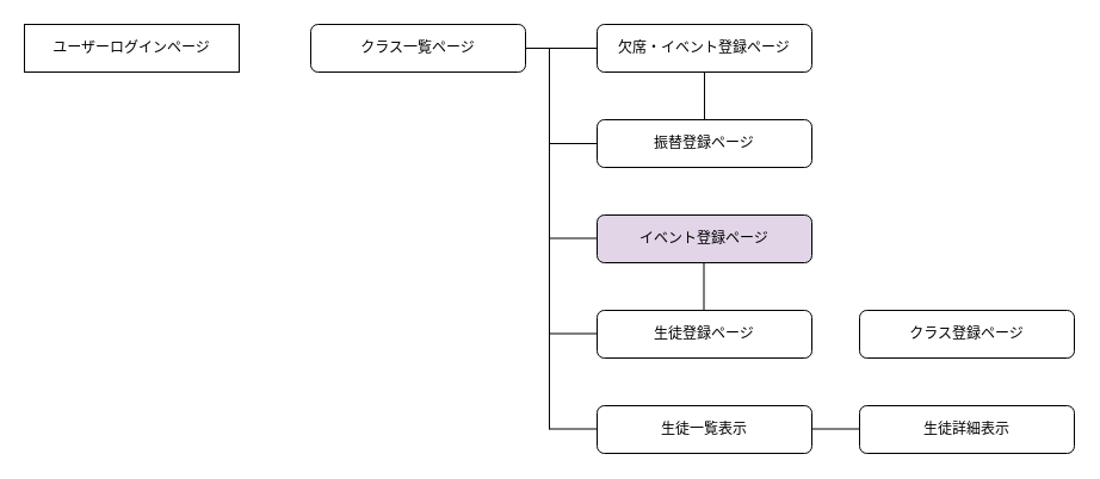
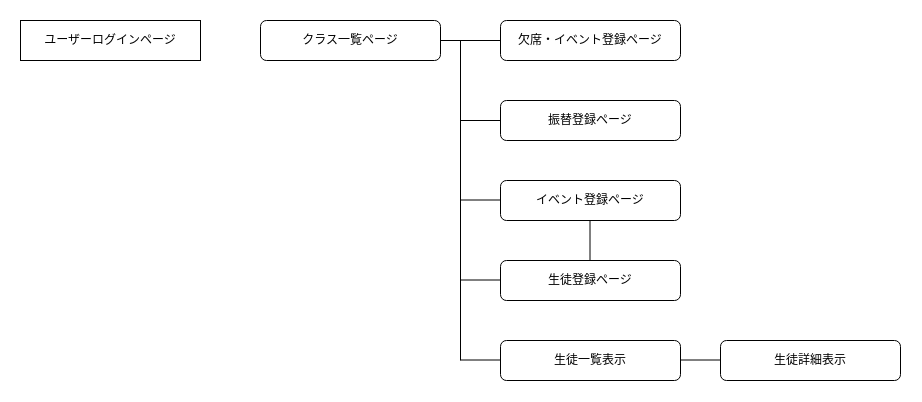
- <mxCell id="17" value="" style="endArrow=none;html=1;entryX=0.5;entryY=1;entryDx=0;entryDy=0;exitX=0.5;exitY=0;exitDx=0;exitDy=0;" edge="1" parent="1" source="7" target="10"><mxGeometry width="50" height="50" relative="1" as="geometry"><mxPoint x="810" y="120" as="sourcePoint" /><mxPoint x="820" y="100" as="targetPoint" /></mxGeometry></mxCell>
- <mxCell id="11" value="イベント登録ページ" style="rounded=1;whiteSpace=wrap;html=1;fillColor=#e1d5e7;" vertex="1" parent="1"><mxGeometry x="500" y="180" width="180" height="40" as="geometry" /></mxCell>
+ <mxCell id="11" value="イベント登録ページ" style="rounded=1;whiteSpace=wrap;html=1;" vertex="1" parent="1"><mxGeometry x="500" y="180" width="180" height="40" as="geometry" /></mxCell>
- <mxCell id="18" value="クラス登録ページ" style="rounded=1;whiteSpace=wrap;html=1;" vertex="1" parent="1"><mxGeometry x="720" y="260" width="180" height="40" as="geometry" /></mxCell>
